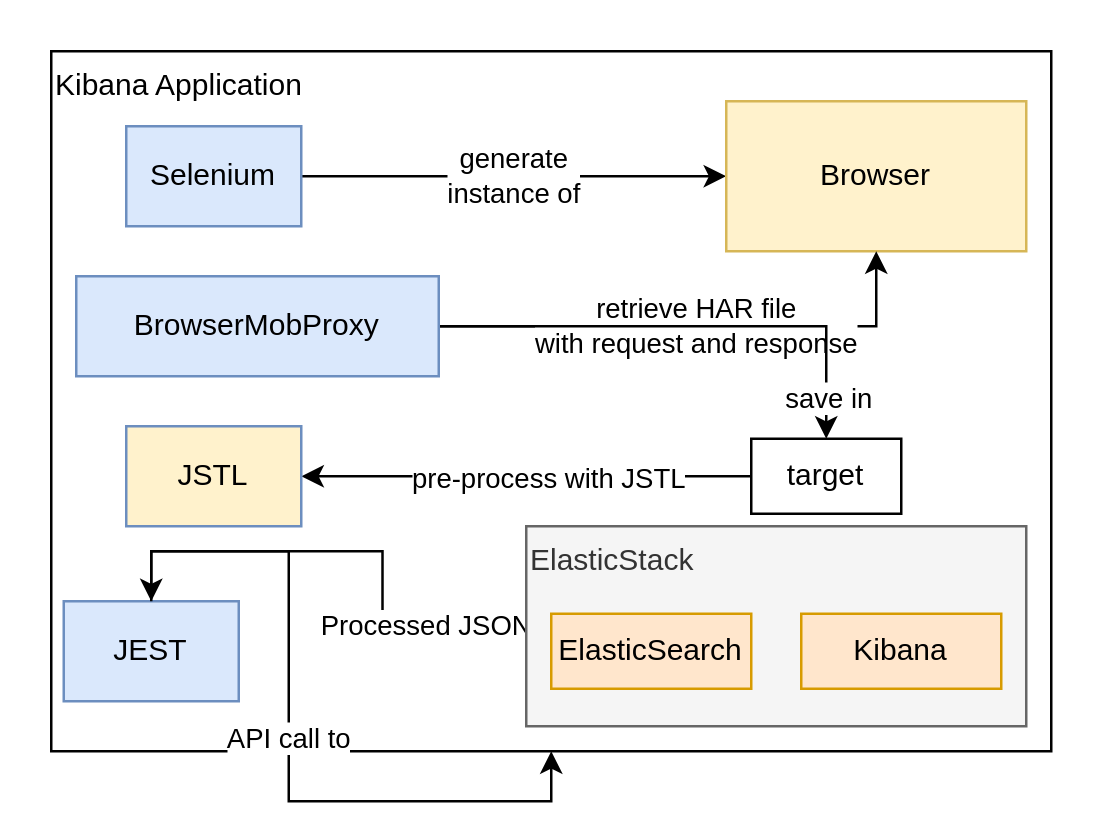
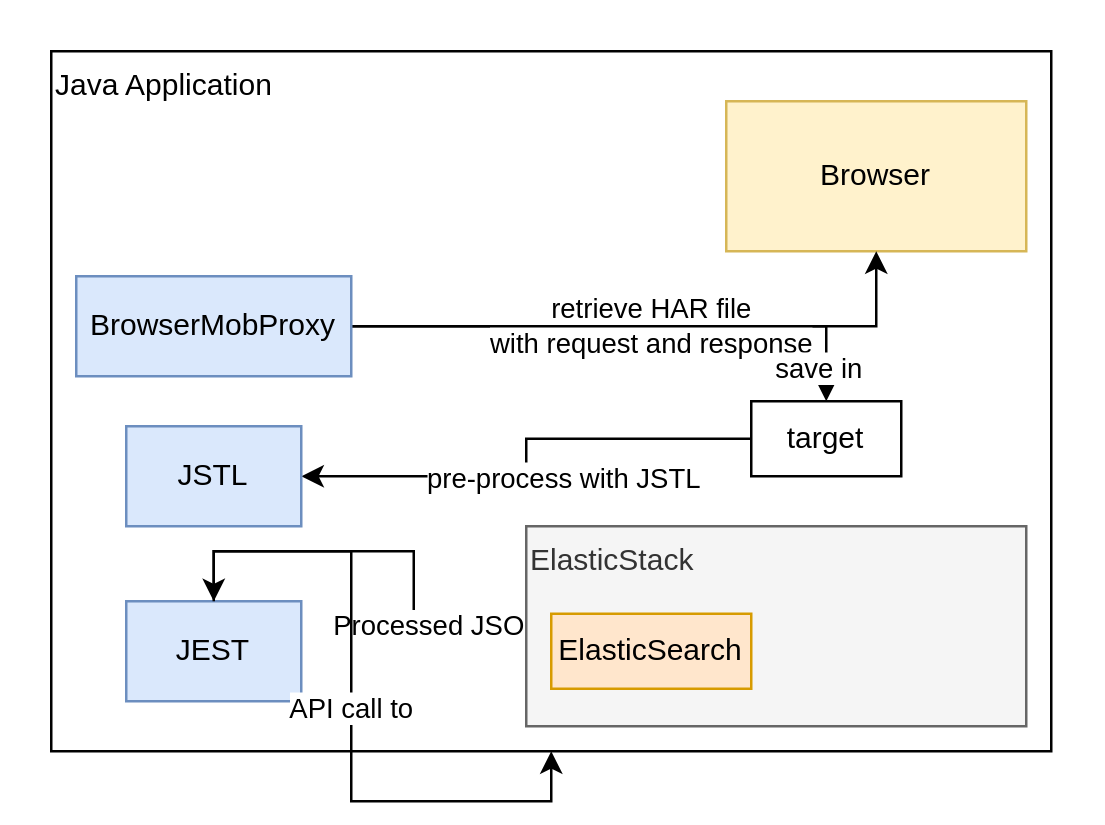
- <mxCell id="2" value="Kibana Application" style="rounded=0;whiteSpace=wrap;html=1;align=left;verticalAlign=top;" vertex="1" parent="1"><mxGeometry x="20" y="20" width="400" height="280" as="geometry" /></mxCell>
+ <mxCell id="2" value="Java Application" style="rounded=0;whiteSpace=wrap;html=1;align=left;verticalAlign=top;" vertex="1" parent="1"><mxGeometry x="20" y="20" width="400" height="280" as="geometry" /></mxCell>
- <mxCell id="4" value="Selenium" style="rounded=0;whiteSpace=wrap;html=1;fillColor=#dae8fc;strokeColor=#6c8ebf;" vertex="1" parent="1"><mxGeometry x="50" y="50" width="70" height="40" as="geometry" /></mxCell>
- <mxCell id="3" value="generate&lt;br&gt;instance of" style="edgeStyle=orthogonalEdgeStyle;rounded=0;orthogonalLoop=1;jettySize=auto;html=1;entryX=0;entryY=0.5;entryDx=0;entryDy=0;" edge="1" parent="1" source="4" target="5"><mxGeometry relative="1" as="geometry" /></mxCell>
- <mxCell id="9" value="BrowserMobProxy" style="rounded=0;whiteSpace=wrap;html=1;fillColor=#dae8fc;strokeColor=#6c8ebf;" vertex="1" parent="1"><mxGeometry x="30" y="110" width="145" height="40" as="geometry" /></mxCell>
+ <mxCell id="9" value="BrowserMobProxy" style="rounded=0;whiteSpace=wrap;html=1;fillColor=#dae8fc;strokeColor=#6c8ebf;" vertex="1" parent="1"><mxGeometry x="30" y="110" width="110" height="40" as="geometry" /></mxCell>
- <mxCell id="14" value="JSTL" style="rounded=0;whiteSpace=wrap;html=1;fillColor=#fff2cc;strokeColor=#6c8ebf;" vertex="1" parent="1"><mxGeometry x="50" y="170" width="70" height="40" as="geometry" /></mxCell>
+ <mxCell id="14" value="JSTL" style="rounded=0;whiteSpace=wrap;html=1;fillColor=#dae8fc;strokeColor=#6c8ebf;" vertex="1" parent="1"><mxGeometry x="50" y="170" width="70" height="40" as="geometry" /></mxCell>
- <mxCell id="10" value="target" style="rounded=0;whiteSpace=wrap;html=1;" vertex="1" parent="1"><mxGeometry x="300" y="175" width="60" height="30" as="geometry" /></mxCell>
+ <mxCell id="10" value="target" style="rounded=0;whiteSpace=wrap;html=1;" vertex="1" parent="1"><mxGeometry x="300" y="160" width="60" height="30" as="geometry" /></mxCell>
- <mxCell id="15" value="JEST" style="rounded=0;whiteSpace=wrap;html=1;fillColor=#dae8fc;strokeColor=#6c8ebf;" vertex="1" parent="1"><mxGeometry x="25" y="240" width="70" height="40" as="geometry" /></mxCell>
+ <mxCell id="15" value="JEST" style="rounded=0;whiteSpace=wrap;html=1;fillColor=#dae8fc;strokeColor=#6c8ebf;" vertex="1" parent="1"><mxGeometry x="50" y="240" width="70" height="40" as="geometry" /></mxCell>
- <mxCell id="17" value="Kibana" style="rounded=0;whiteSpace=wrap;html=1;fillColor=#ffe6cc;strokeColor=#d79b00;" vertex="1" parent="1"><mxGeometry x="320" y="245" width="80" height="30" as="geometry" /></mxCell>
